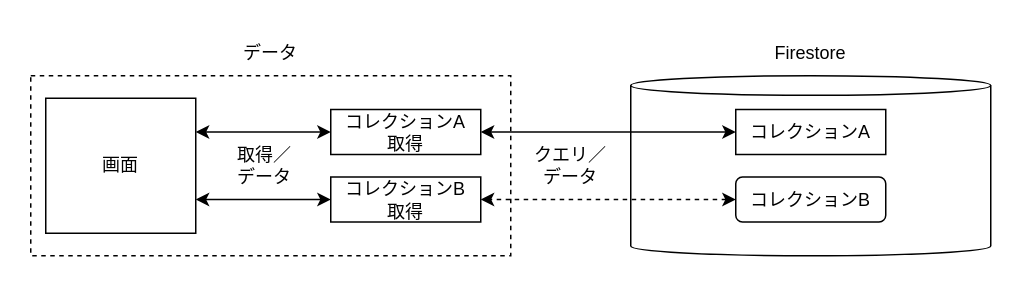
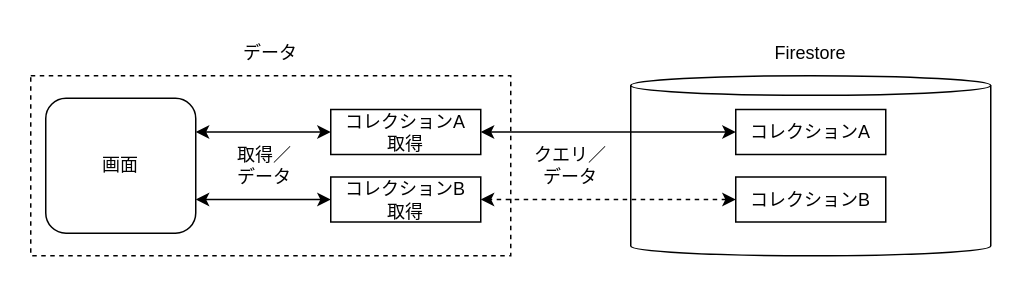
- <mxCell id="4" value="画面" style="rounded=0;whiteSpace=wrap;html=1;fillColor=none;" parent="1" vertex="1"><mxGeometry x="30" y="65" width="100" height="90" as="geometry" /></mxCell>
+ <mxCell id="4" value="画面" style="whiteSpace=wrap;html=1;fillColor=none;rounded=1;" parent="1" vertex="1"><mxGeometry x="30" y="65" width="100" height="90" as="geometry" /></mxCell>
- <mxCell id="7" value="コレクションB" style="whiteSpace=wrap;html=1;fillColor=none;rounded=1;" parent="1" vertex="1"><mxGeometry x="490" y="117.5" width="100" height="30" as="geometry" /></mxCell>
+ <mxCell id="7" value="コレクションB" style="rounded=0;whiteSpace=wrap;html=1;fillColor=none;" parent="1" vertex="1"><mxGeometry x="490" y="117.5" width="100" height="30" as="geometry" /></mxCell>
